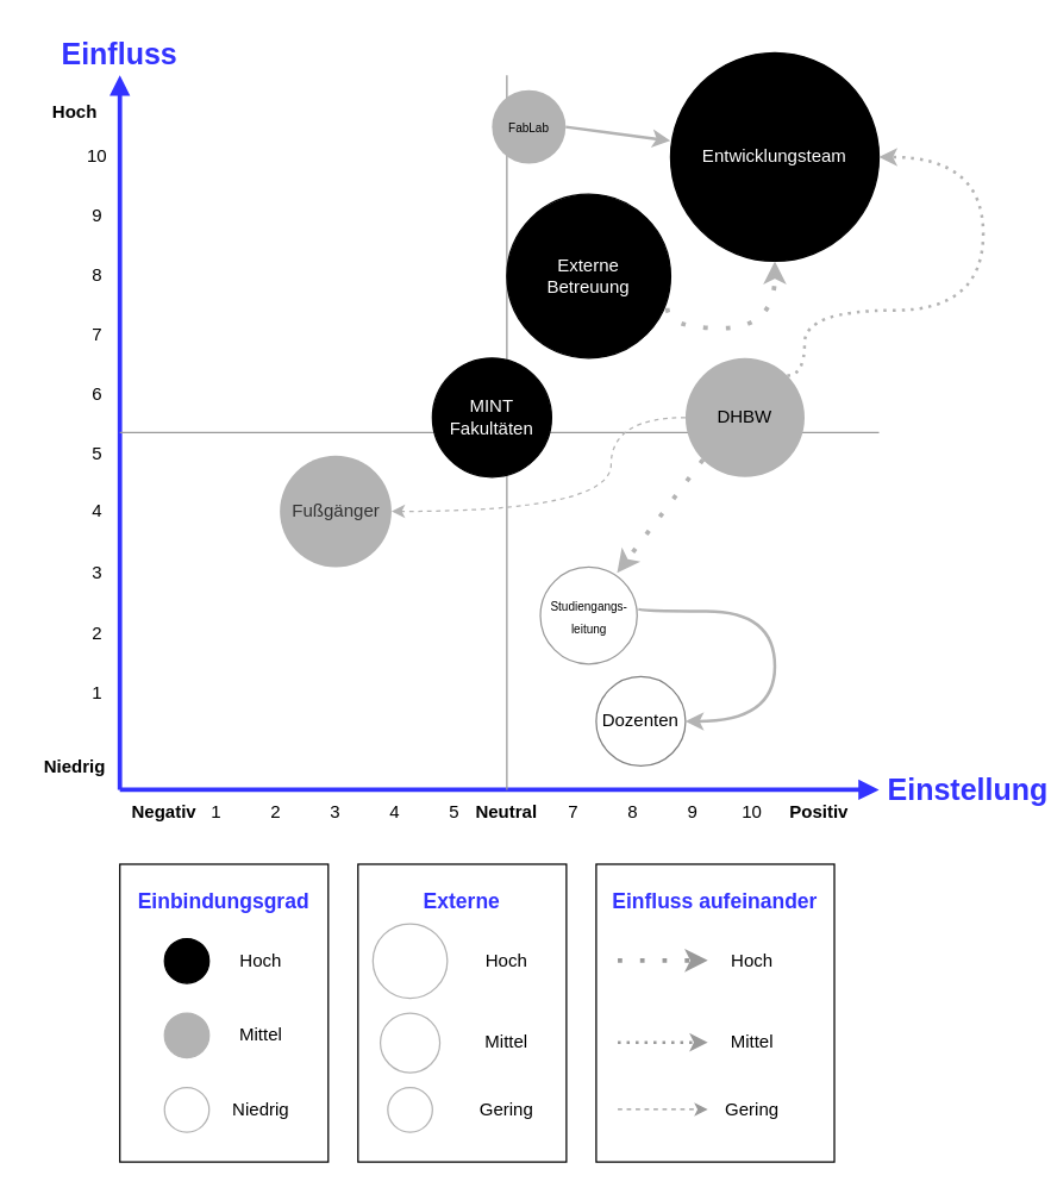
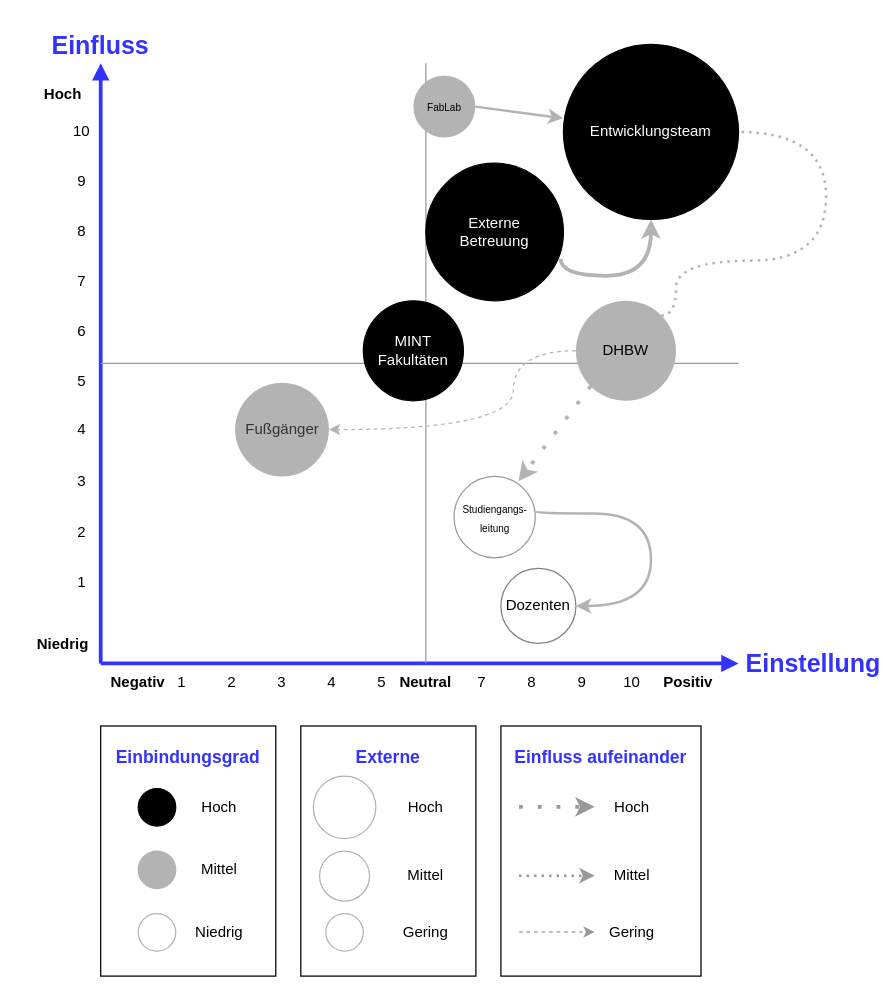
- <mxCell id="47" value="" style="endArrow=classic;html=1;rounded=0;exitX=1;exitY=0;exitDx=0;exitDy=0;entryX=1;entryY=0.5;entryDx=0;entryDy=0;edgeStyle=orthogonalEdgeStyle;curved=1;strokeWidth=2;dashed=1;dashPattern=1 2;strokeColor=#B3B3B3;" parent="1" source="36" target="41" edge="1"><mxGeometry width="50" height="50" relative="1" as="geometry"><mxPoint x="640" y="310" as="sourcePoint" /><mxPoint x="690" y="260" as="targetPoint" /><Array as="points"><mxPoint x="540" y="252" /><mxPoint x="540" y="208" /><mxPoint x="660" y="208" /><mxPoint x="660" y="105" /></Array></mxGeometry></mxCell>
+ <mxCell id="47" value="" style="endArrow=none;html=1;rounded=0;exitX=1;exitY=0;exitDx=0;exitDy=0;entryX=1;entryY=0.5;entryDx=0;entryDy=0;edgeStyle=orthogonalEdgeStyle;curved=1;strokeWidth=2;dashed=1;dashPattern=1 2;strokeColor=#B3B3B3;" parent="1" source="36" target="41" edge="1"><mxGeometry width="50" height="50" relative="1" as="geometry"><mxPoint x="640" y="310" as="sourcePoint" /><mxPoint x="690" y="260" as="targetPoint" /><Array as="points"><mxPoint x="540" y="252" /><mxPoint x="540" y="208" /><mxPoint x="660" y="208" /><mxPoint x="660" y="105" /></Array></mxGeometry></mxCell>
- <mxCell id="43" value="" style="endArrow=classic;html=1;rounded=0;entryX=0.5;entryY=1;entryDx=0;entryDy=0;edgeStyle=orthogonalEdgeStyle;curved=1;strokeWidth=3;dashed=1;strokeColor=#B3B3B3;dashPattern=1 4;exitX=0.98;exitY=0.695;exitDx=0;exitDy=0;exitPerimeter=0;" parent="1" source="38" target="41" edge="1"><mxGeometry width="50" height="50" relative="1" as="geometry"><mxPoint x="720" y="260" as="sourcePoint" /><mxPoint x="770" y="210" as="targetPoint" /><Array as="points"><mxPoint x="448" y="220" /><mxPoint x="520" y="220" /></Array></mxGeometry></mxCell>
+ <mxCell id="43" value="" style="endArrow=classic;html=1;rounded=0;entryX=0.5;entryY=1;entryDx=0;entryDy=0;edgeStyle=orthogonalEdgeStyle;curved=1;strokeWidth=3;dashed=0;strokeColor=#B3B3B3;dashPattern=1 4;exitX=0.98;exitY=0.695;exitDx=0;exitDy=0;exitPerimeter=0;" parent="1" source="38" target="41" edge="1"><mxGeometry width="50" height="50" relative="1" as="geometry"><mxPoint x="720" y="260" as="sourcePoint" /><mxPoint x="770" y="210" as="targetPoint" /><Array as="points"><mxPoint x="448" y="220" /><mxPoint x="520" y="220" /></Array></mxGeometry></mxCell>
